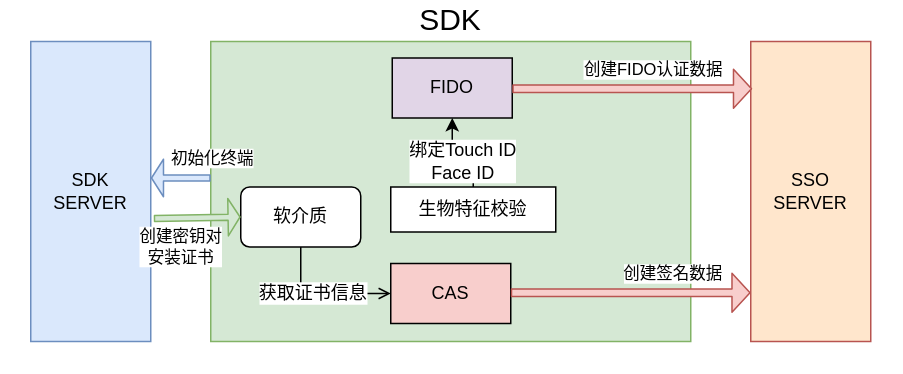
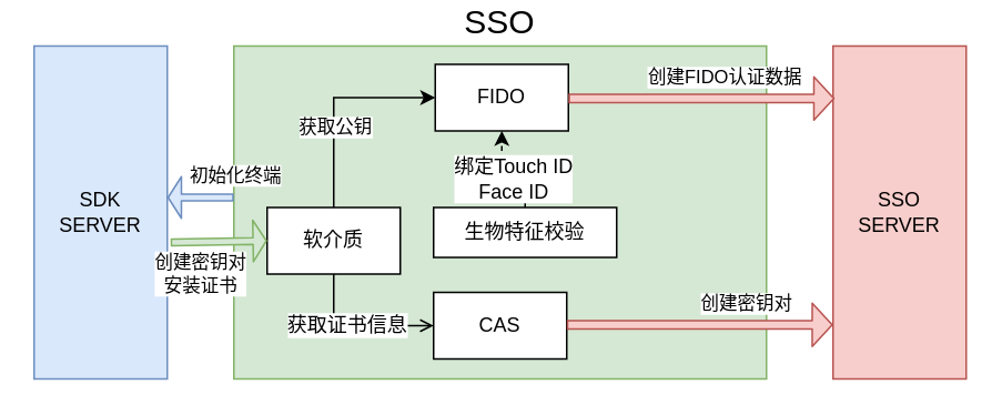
- <mxCell id="2" value="&lt;font style=&quot;font-size: 20px&quot;&gt;SDK&lt;/font&gt;" style="rounded=0;whiteSpace=wrap;html=1;fillColor=#d5e8d4;strokeColor=#82b366;labelPosition=center;verticalLabelPosition=top;align=center;verticalAlign=bottom;" vertex="1" parent="1"><mxGeometry x="140" y="20" width="320" height="200" as="geometry" /></mxCell>
+ <mxCell id="2" value="&lt;font style=&quot;font-size: 20px&quot;&gt;SSO&lt;/font&gt;" style="rounded=0;whiteSpace=wrap;html=1;fillColor=#d5e8d4;strokeColor=#82b366;labelPosition=center;verticalLabelPosition=top;align=center;verticalAlign=bottom;" vertex="1" parent="1"><mxGeometry x="140" y="20" width="320" height="200" as="geometry" /></mxCell>
- <mxCell id="9" value="FIDO" style="rounded=0;whiteSpace=wrap;html=1;fillColor=#e1d5e7;" vertex="1" parent="1"><mxGeometry x="261" y="31" width="80" height="40" as="geometry" /></mxCell>
+ <mxCell id="9" value="FIDO" style="rounded=0;whiteSpace=wrap;html=1;" vertex="1" parent="1"><mxGeometry x="261" y="31" width="80" height="40" as="geometry" /></mxCell>
+ <mxCell id="3" style="edgeStyle=orthogonalEdgeStyle;rounded=0;orthogonalLoop=1;jettySize=auto;html=1;entryX=0;entryY=0.5;entryDx=0;entryDy=0;exitX=0.5;exitY=0;exitDx=0;exitDy=0;" edge="1" parent="1" source="7" target="9"><mxGeometry relative="1" as="geometry" /></mxCell>
+ <mxCell id="4" value="获取公钥" style="edgeLabel;html=1;align=center;verticalAlign=middle;resizable=0;points=[];" vertex="1" connectable="0" parent="3"><mxGeometry x="-0.231" relative="1" as="geometry"><mxPoint as="offset" /></mxGeometry></mxCell>
- <mxCell id="13" style="edgeStyle=orthogonalEdgeStyle;rounded=0;orthogonalLoop=1;jettySize=auto;html=1;entryX=0.5;entryY=1;entryDx=0;entryDy=0;" edge="1" parent="1" source="15" target="9"><mxGeometry relative="1" as="geometry" /></mxCell>
+ <mxCell id="13" style="edgeStyle=orthogonalEdgeStyle;rounded=0;orthogonalLoop=1;jettySize=auto;html=1;entryX=0.5;entryY=1;entryDx=0;entryDy=0;dashed=1;" edge="1" parent="1" source="15" target="9"><mxGeometry relative="1" as="geometry" /></mxCell>
- <mxCell id="8" value="SSO&lt;br&gt;SERVER" style="rounded=0;whiteSpace=wrap;html=1;fillColor=#ffe6cc;strokeColor=#b85450;" vertex="1" parent="1"><mxGeometry x="500" y="20" width="80" height="200" as="geometry" /></mxCell>
+ <mxCell id="8" value="SSO&lt;br&gt;SERVER" style="rounded=0;whiteSpace=wrap;html=1;fillColor=#f8cecc;strokeColor=#b85450;" vertex="1" parent="1"><mxGeometry x="500" y="20" width="80" height="200" as="geometry" /></mxCell>
- <mxCell id="7" value="软介质" style="whiteSpace=wrap;html=1;rounded=1;" vertex="1" parent="1"><mxGeometry x="160" y="117" width="80" height="40" as="geometry" /></mxCell>
+ <mxCell id="7" value="软介质" style="rounded=0;whiteSpace=wrap;html=1;" vertex="1" parent="1"><mxGeometry x="160" y="117" width="80" height="40" as="geometry" /></mxCell>
- <mxCell id="19" value="创建签名数据" style="edgeLabel;html=1;align=center;verticalAlign=middle;resizable=0;points=[];" vertex="1" connectable="0" parent="1"><mxGeometry x="447" y="174" as="geometry" /></mxCell>
+ <mxCell id="19" value="创建密钥对" style="edgeLabel;html=1;align=center;verticalAlign=middle;resizable=0;points=[];" vertex="1" connectable="0" parent="1"><mxGeometry x="447" y="174" as="geometry" /></mxCell>
- <mxCell id="17" value="CAS" style="rounded=0;whiteSpace=wrap;html=1;fillColor=#f8cecc;" vertex="1" parent="1"><mxGeometry x="260" y="168" width="80" height="40" as="geometry" /></mxCell>
+ <mxCell id="17" value="CAS" style="rounded=0;whiteSpace=wrap;html=1;" vertex="1" parent="1"><mxGeometry x="260" y="168" width="80" height="40" as="geometry" /></mxCell>
